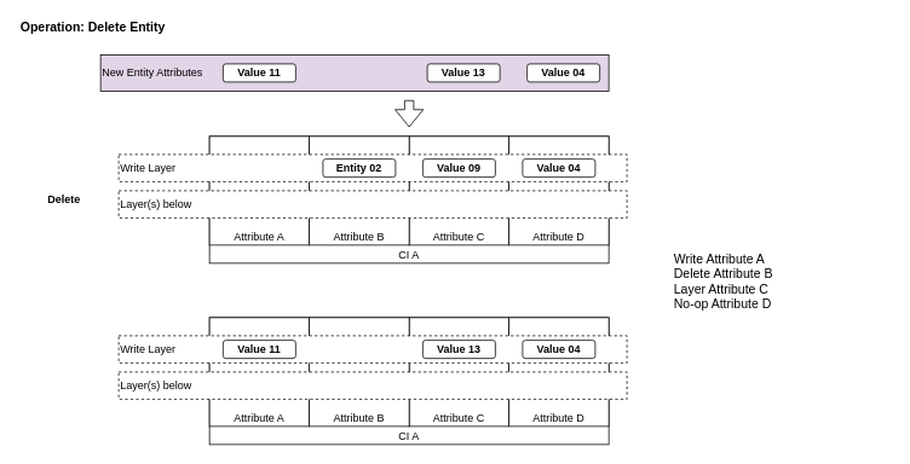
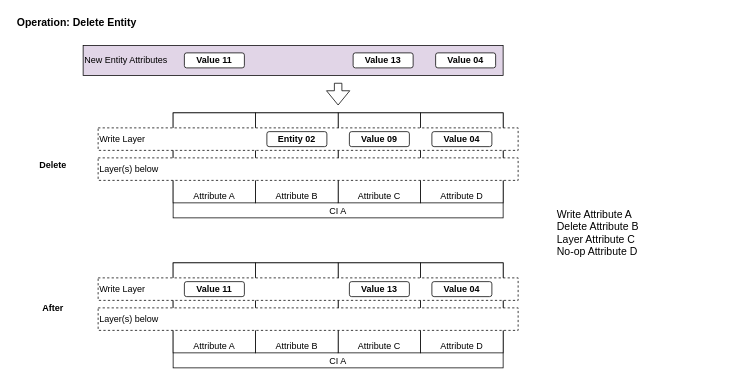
+ <mxCell id="27" value="After" style="text;html=1;strokeColor=none;fillColor=none;align=center;verticalAlign=middle;whiteSpace=wrap;rounded=0;fontStyle=1" vertex="1" parent="1"><mxGeometry x="50" y="400" width="40" height="20" as="geometry" /></mxCell>
